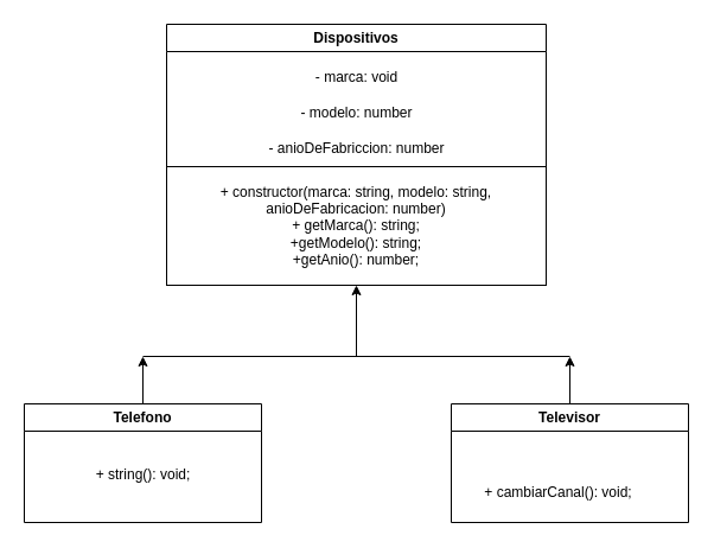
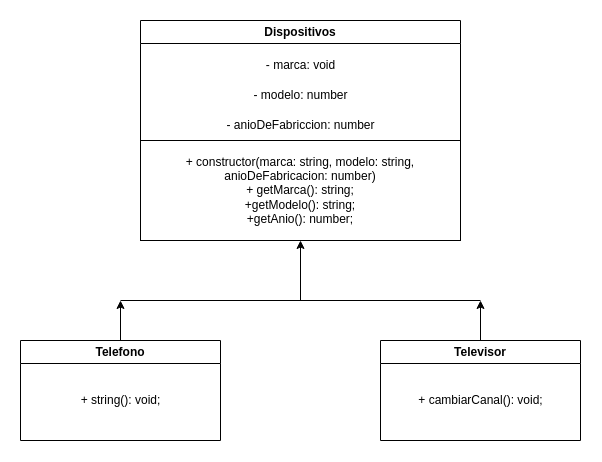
- <mxCell id="11" value="+ cambiarCanal(): void;" style="text;html=1;align=center;verticalAlign=middle;resizable=0;points=[];autosize=1;strokeColor=none;fillColor=none;" vertex="1" parent="10"><mxGeometry x="15" y="60" width="150" height="30" as="geometry" /></mxCell>
+ <mxCell id="11" value="+ cambiarCanal(): void;" style="text;html=1;align=center;verticalAlign=middle;resizable=0;points=[];autosize=1;strokeColor=none;fillColor=none;" vertex="1" parent="10"><mxGeometry x="25" y="45" width="150" height="30" as="geometry" /></mxCell>
